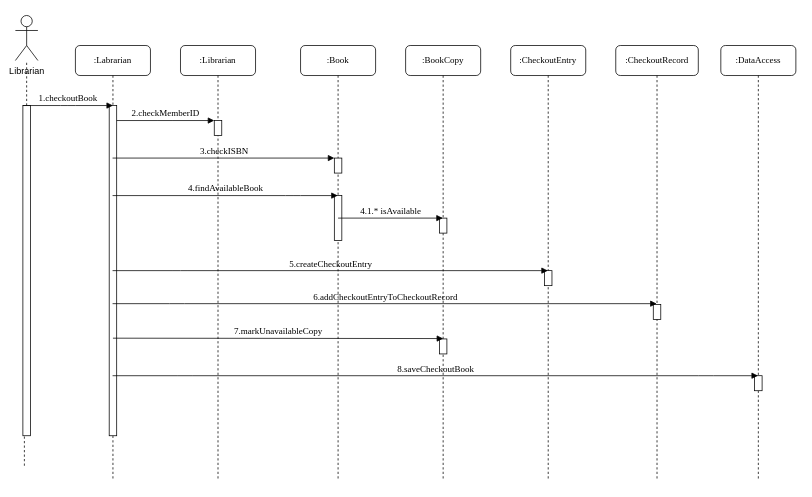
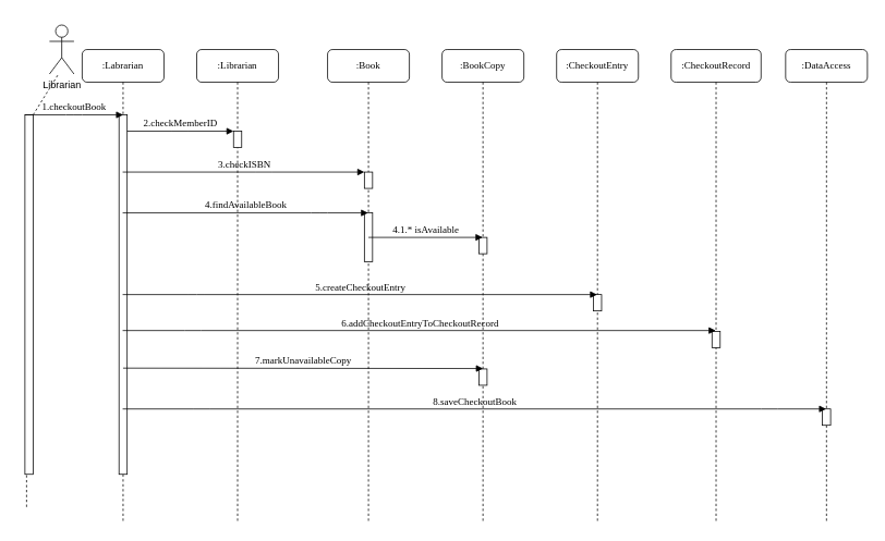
- <mxCell id="22" value="Librarian" style="shape=umlActor;verticalLabelPosition=bottom;labelBackgroundColor=#ffffff;verticalAlign=top;html=1;" parent="1" vertex="1"><mxGeometry x="20" y="20" width="30" height="60" as="geometry" /></mxCell>
+ <mxCell id="22" value="Librarian" style="shape=umlActor;verticalLabelPosition=bottom;labelBackgroundColor=#ffffff;verticalAlign=top;html=1;" parent="1" vertex="1"><mxGeometry x="60" y="30" width="30" height="60" as="geometry" /></mxCell>
